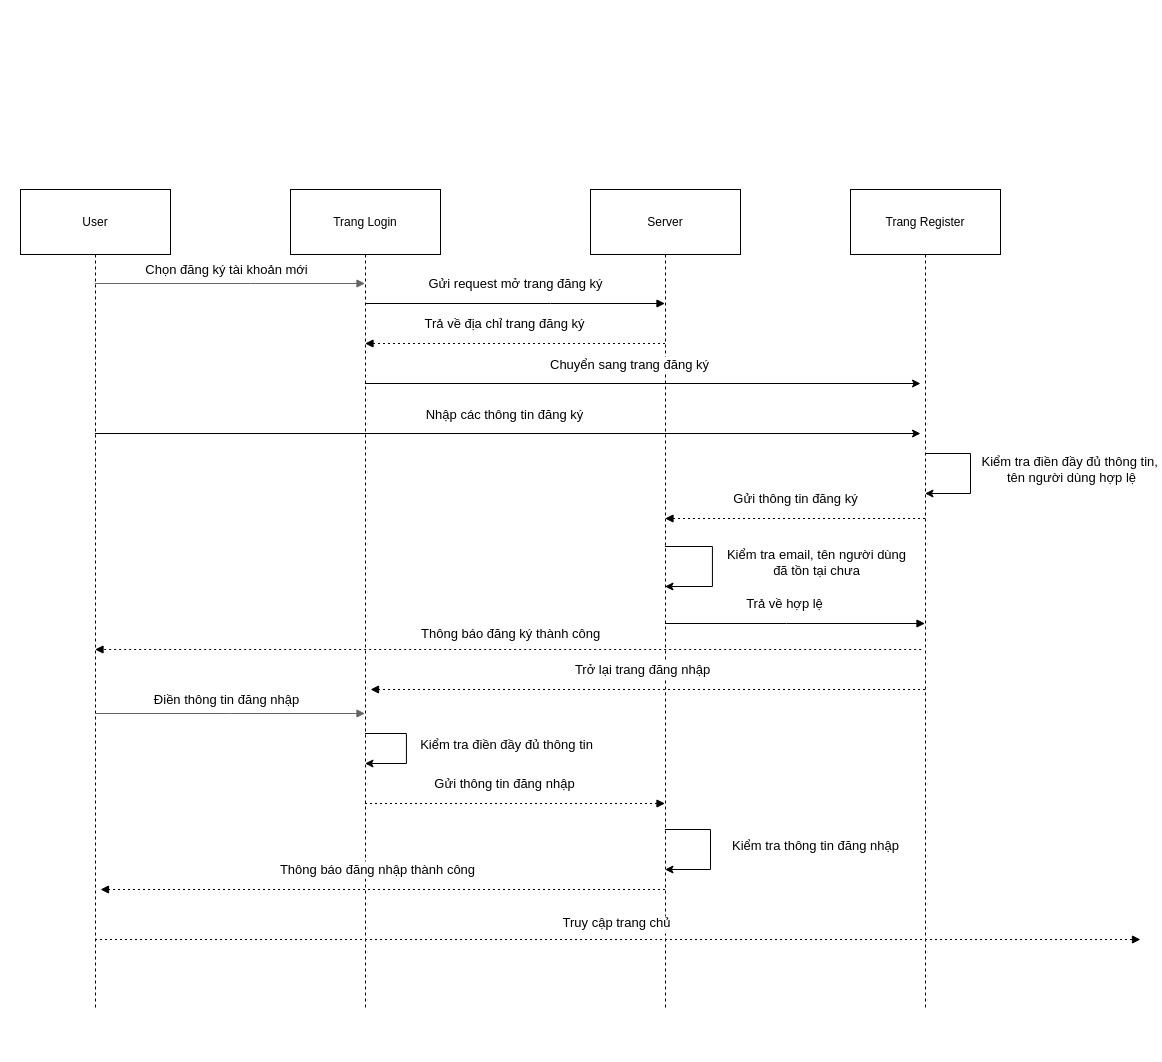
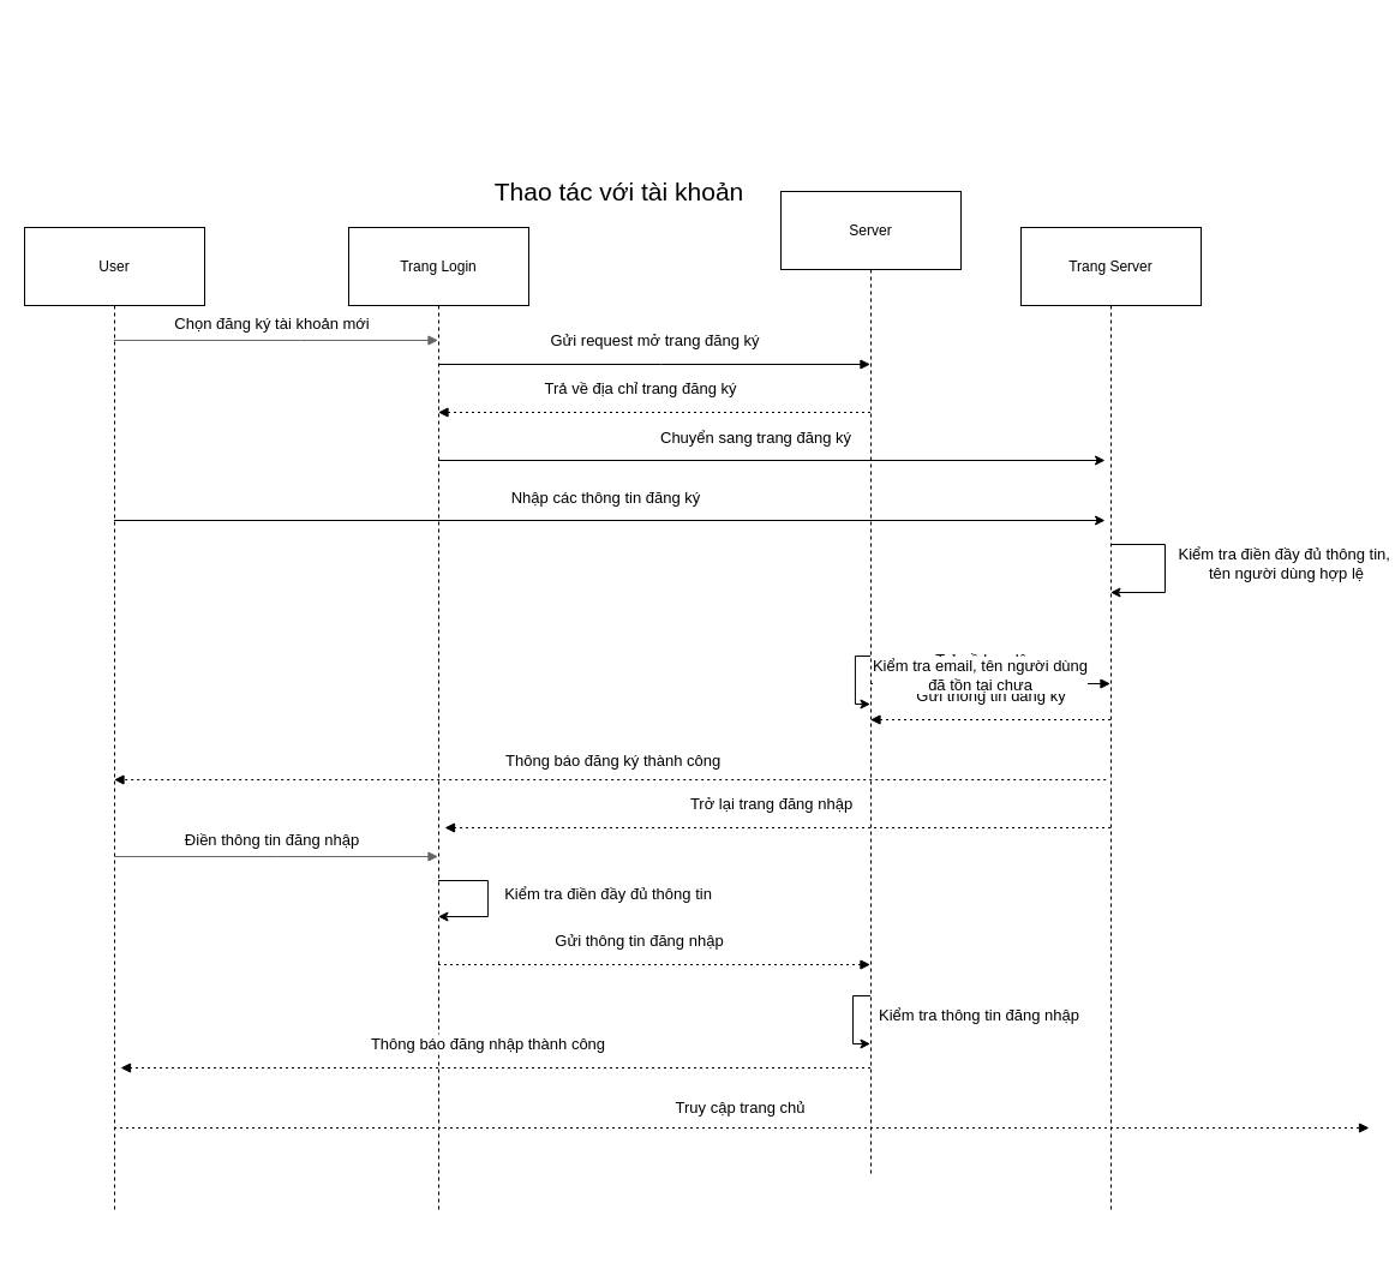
+ <mxCell id="13" value="Thao tác với tài khoản" style="text;html=1;align=center;verticalAlign=middle;resizable=0;points=[];autosize=1;strokeColor=none;fillColor=none;fontSize=21;" vertex="1" parent="1"><mxGeometry x="400" y="139" width="230" height="40" as="geometry" /></mxCell>
- <mxCell id="14" value="Trang Register" style="shape=umlLifeline;perimeter=lifelinePerimeter;whiteSpace=wrap;container=1;dropTarget=0;collapsible=0;recursiveResize=0;outlineConnect=0;portConstraint=eastwest;newEdgeStyle={&quot;edgeStyle&quot;:&quot;elbowEdgeStyle&quot;,&quot;elbow&quot;:&quot;vertical&quot;,&quot;curved&quot;:0,&quot;rounded&quot;:0};size=65;" vertex="1" parent="1"><mxGeometry x="850" y="189" width="150" height="820" as="geometry" /></mxCell>
+ <mxCell id="14" value="Trang Server" style="shape=umlLifeline;perimeter=lifelinePerimeter;whiteSpace=wrap;container=1;dropTarget=0;collapsible=0;recursiveResize=0;outlineConnect=0;portConstraint=eastwest;newEdgeStyle={&quot;edgeStyle&quot;:&quot;elbowEdgeStyle&quot;,&quot;elbow&quot;:&quot;vertical&quot;,&quot;curved&quot;:0,&quot;rounded&quot;:0};size=65;" vertex="1" parent="1"><mxGeometry x="850" y="189" width="150" height="820" as="geometry" /></mxCell>
- <mxCell id="4" value="Server" style="shape=umlLifeline;perimeter=lifelinePerimeter;whiteSpace=wrap;container=1;dropTarget=0;collapsible=0;recursiveResize=0;outlineConnect=0;portConstraint=eastwest;newEdgeStyle={&quot;edgeStyle&quot;:&quot;elbowEdgeStyle&quot;,&quot;elbow&quot;:&quot;vertical&quot;,&quot;curved&quot;:0,&quot;rounded&quot;:0};size=65;" parent="1" vertex="1"><mxGeometry x="590" y="189" width="150" height="820" as="geometry" /></mxCell>
+ <mxCell id="4" value="Server" style="shape=umlLifeline;perimeter=lifelinePerimeter;whiteSpace=wrap;container=1;dropTarget=0;collapsible=0;recursiveResize=0;outlineConnect=0;portConstraint=eastwest;newEdgeStyle={&quot;edgeStyle&quot;:&quot;elbowEdgeStyle&quot;,&quot;elbow&quot;:&quot;vertical&quot;,&quot;curved&quot;:0,&quot;rounded&quot;:0};size=65;" parent="1" vertex="1"><mxGeometry x="650" y="159" width="150" height="820" as="geometry" /></mxCell>
